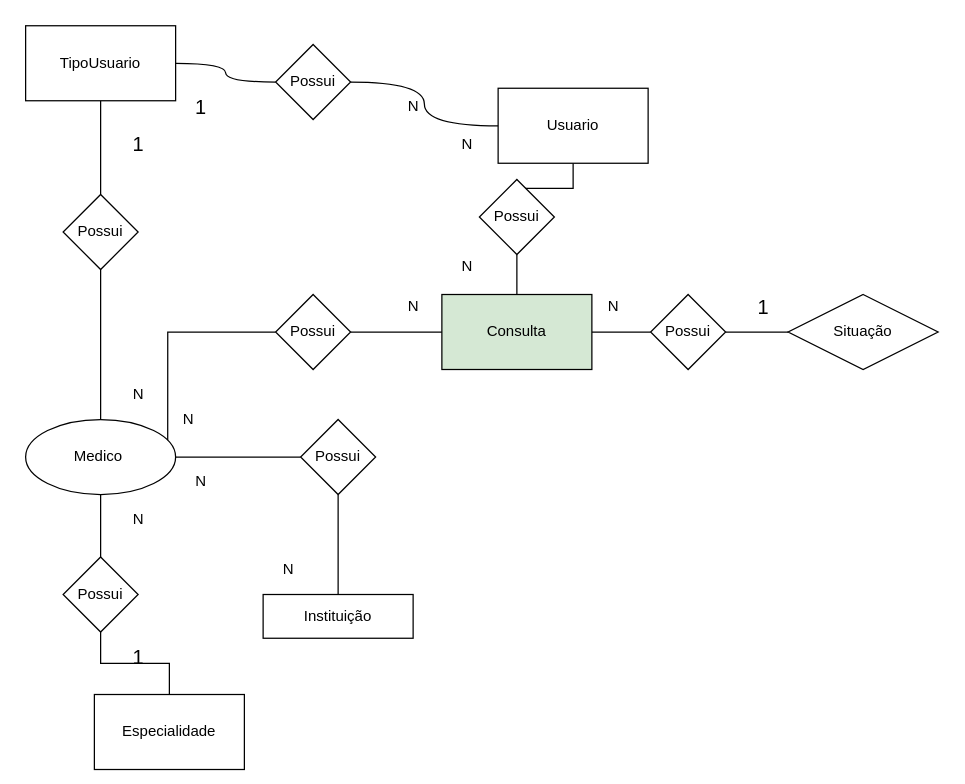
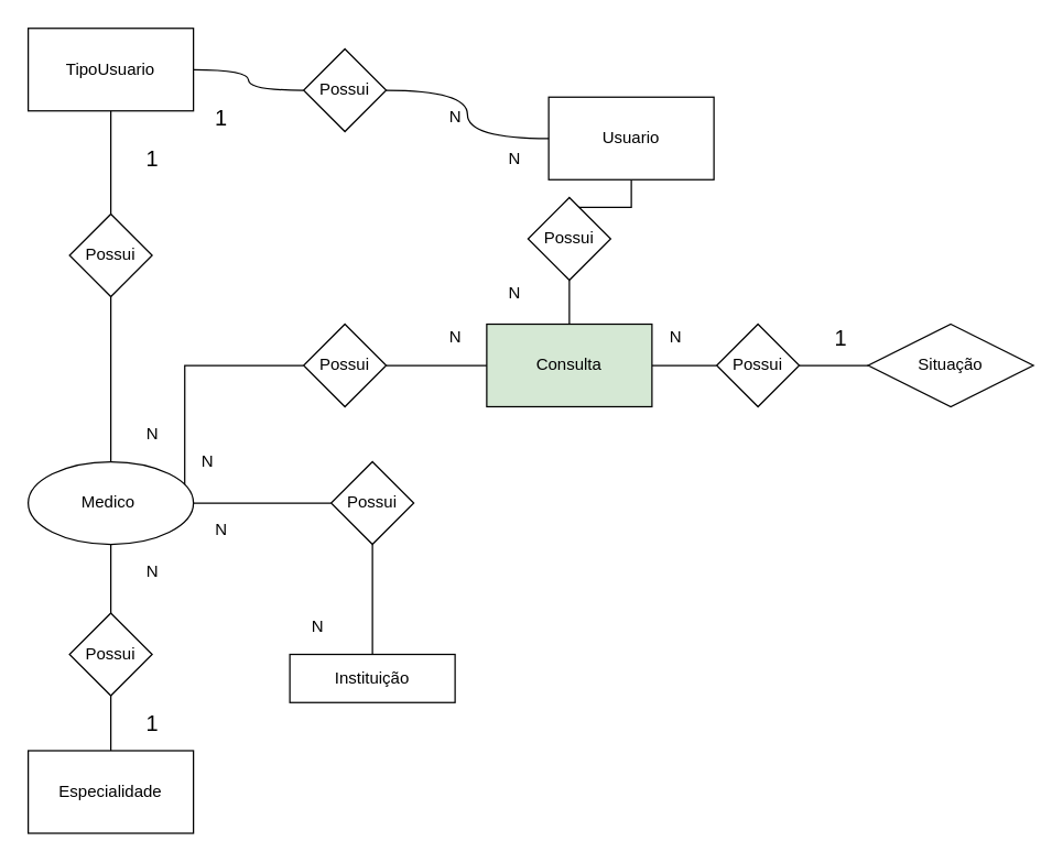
- <mxCell id="9" value="Especialidade" style="rounded=0;whiteSpace=wrap;html=1;" vertex="1" parent="1"><mxGeometry x="75" y="555" width="120" height="60" as="geometry" /></mxCell>
+ <mxCell id="9" value="Especialidade" style="rounded=0;whiteSpace=wrap;html=1;" vertex="1" parent="1"><mxGeometry x="20" y="545" width="120" height="60" as="geometry" /></mxCell>
